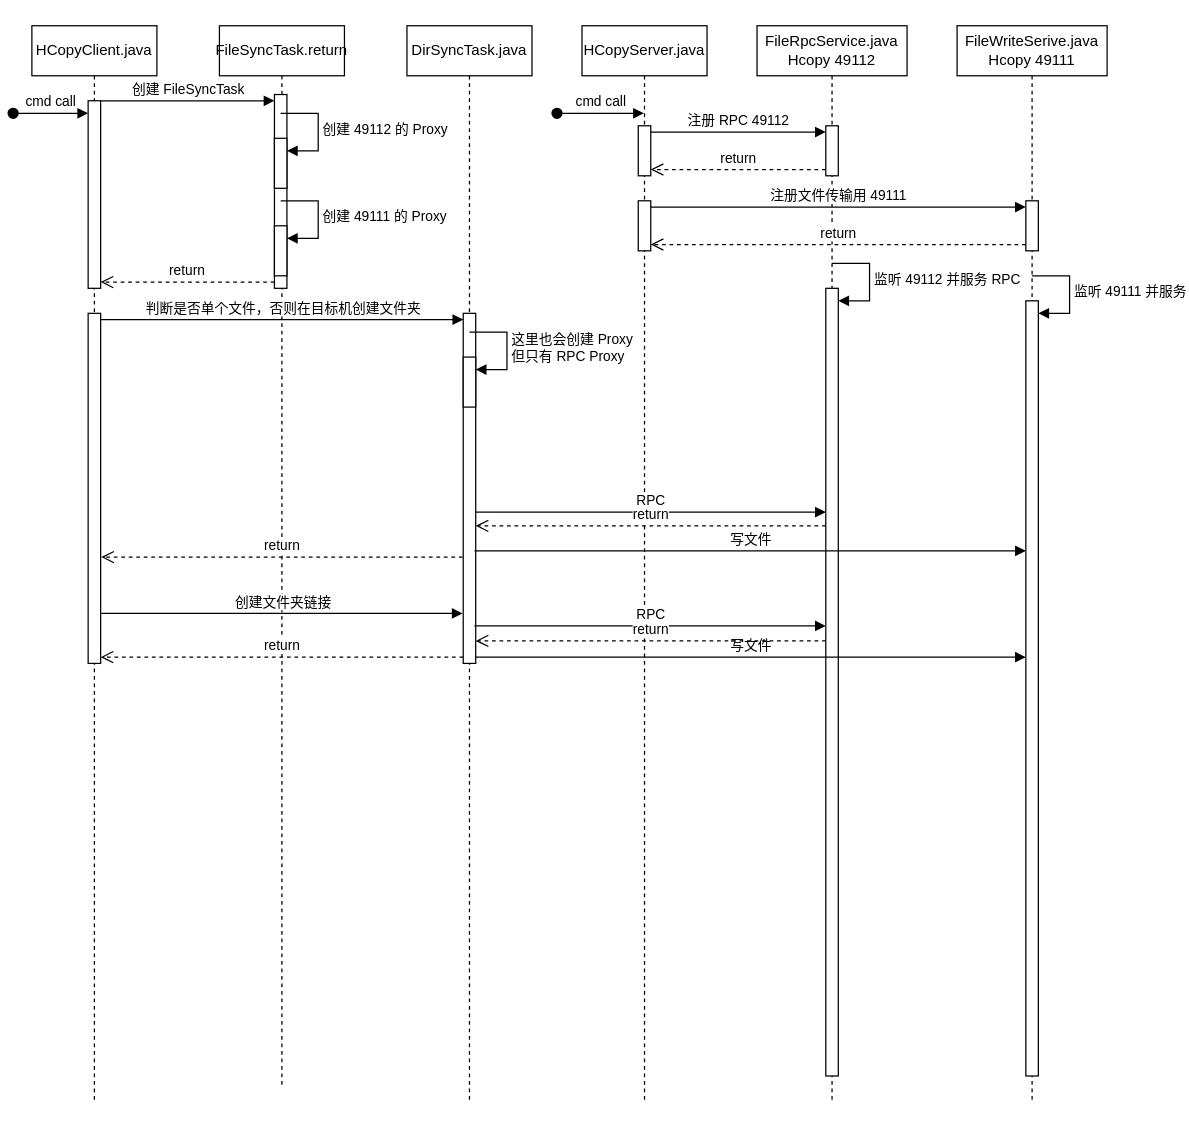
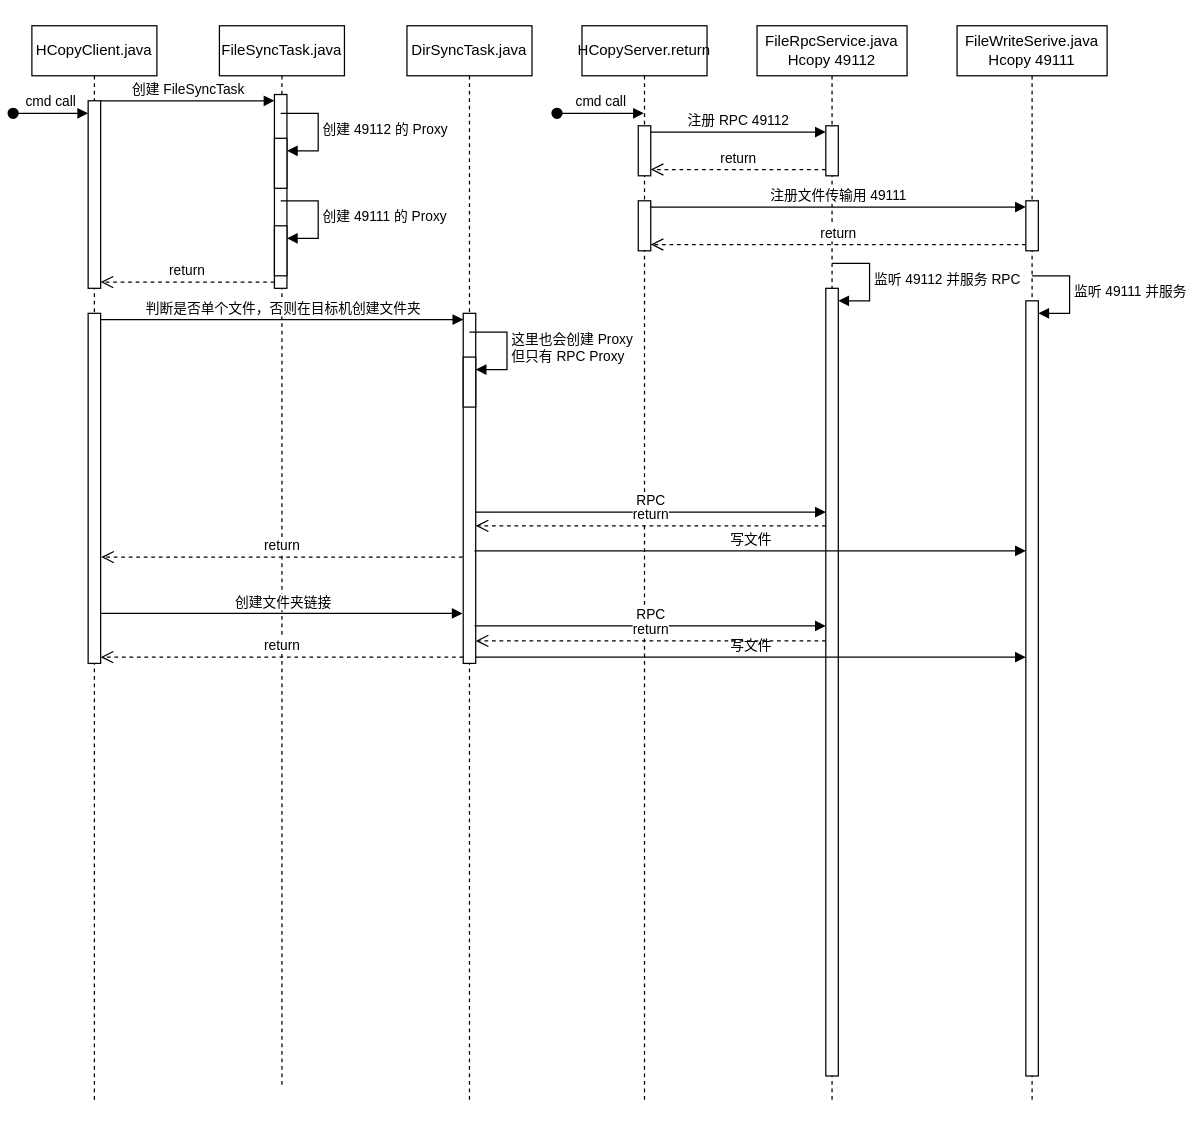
- <mxCell id="6" value="FileSyncTask.return" style="shape=umlLifeline;perimeter=lifelinePerimeter;whiteSpace=wrap;html=1;container=0;dropTarget=0;collapsible=0;recursiveResize=0;outlineConnect=0;portConstraint=eastwest;newEdgeStyle={&quot;edgeStyle&quot;:&quot;elbowEdgeStyle&quot;,&quot;elbow&quot;:&quot;vertical&quot;,&quot;curved&quot;:0,&quot;rounded&quot;:0};" parent="1" vertex="1"><mxGeometry x="170" y="20" width="100" height="850" as="geometry" /></mxCell>
+ <mxCell id="6" value="FileSyncTask.java" style="shape=umlLifeline;perimeter=lifelinePerimeter;whiteSpace=wrap;html=1;container=0;dropTarget=0;collapsible=0;recursiveResize=0;outlineConnect=0;portConstraint=eastwest;newEdgeStyle={&quot;edgeStyle&quot;:&quot;elbowEdgeStyle&quot;,&quot;elbow&quot;:&quot;vertical&quot;,&quot;curved&quot;:0,&quot;rounded&quot;:0};" parent="1" vertex="1"><mxGeometry x="170" y="20" width="100" height="850" as="geometry" /></mxCell>
- <mxCell id="16" value="HCopyServer.java" style="shape=umlLifeline;perimeter=lifelinePerimeter;whiteSpace=wrap;html=1;container=0;dropTarget=0;collapsible=0;recursiveResize=0;outlineConnect=0;portConstraint=eastwest;newEdgeStyle={&quot;edgeStyle&quot;:&quot;elbowEdgeStyle&quot;,&quot;elbow&quot;:&quot;vertical&quot;,&quot;curved&quot;:0,&quot;rounded&quot;:0};" vertex="1" parent="1"><mxGeometry x="460" y="20" width="100" height="860" as="geometry" /></mxCell>
+ <mxCell id="16" value="HCopyServer.return" style="shape=umlLifeline;perimeter=lifelinePerimeter;whiteSpace=wrap;html=1;container=0;dropTarget=0;collapsible=0;recursiveResize=0;outlineConnect=0;portConstraint=eastwest;newEdgeStyle={&quot;edgeStyle&quot;:&quot;elbowEdgeStyle&quot;,&quot;elbow&quot;:&quot;vertical&quot;,&quot;curved&quot;:0,&quot;rounded&quot;:0};" vertex="1" parent="1"><mxGeometry x="460" y="20" width="100" height="860" as="geometry" /></mxCell>
